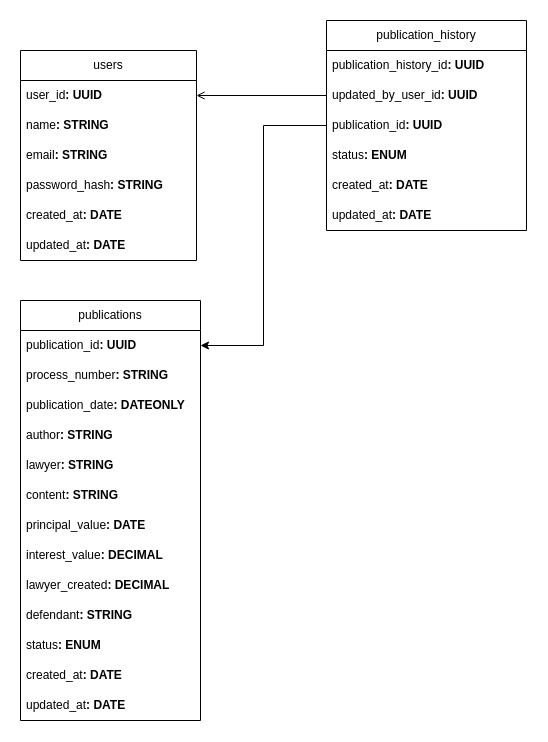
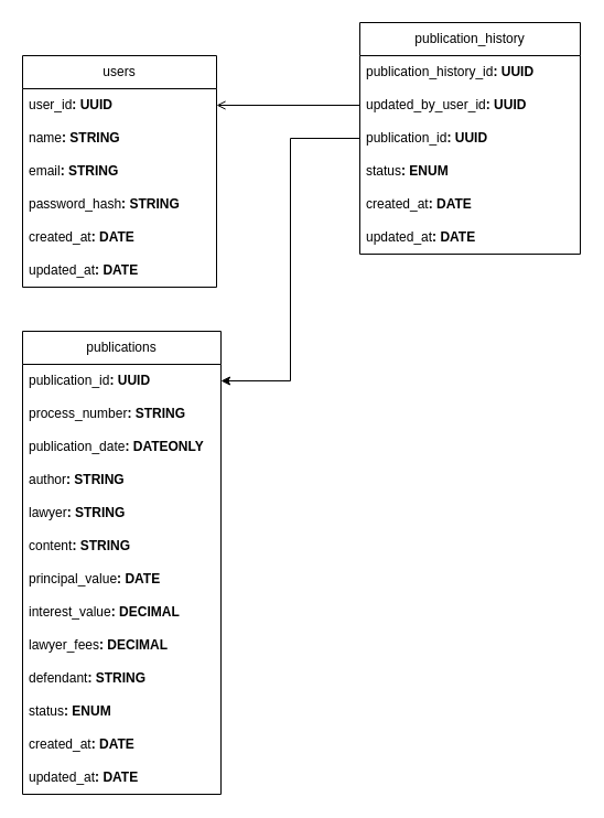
- <mxCell id="18" value="lawyer_created&lt;b&gt;: DECIMAL&lt;/b&gt;" style="text;strokeColor=none;fillColor=none;align=left;verticalAlign=middle;spacingLeft=4;spacingRight=4;overflow=hidden;points=[[0,0.5],[1,0.5]];portConstraint=eastwest;rotatable=0;whiteSpace=wrap;html=1;" vertex="1" parent="9"><mxGeometry y="270" width="180" height="30" as="geometry" /></mxCell>
+ <mxCell id="18" value="lawyer_fees&lt;b&gt;: DECIMAL&lt;/b&gt;" style="text;strokeColor=none;fillColor=none;align=left;verticalAlign=middle;spacingLeft=4;spacingRight=4;overflow=hidden;points=[[0,0.5],[1,0.5]];portConstraint=eastwest;rotatable=0;whiteSpace=wrap;html=1;" vertex="1" parent="9"><mxGeometry y="270" width="180" height="30" as="geometry" /></mxCell>
